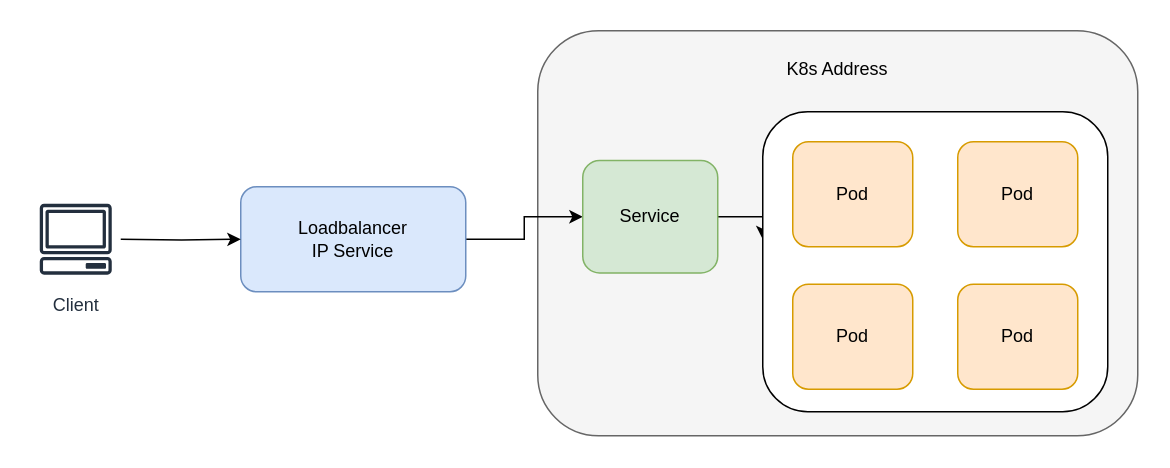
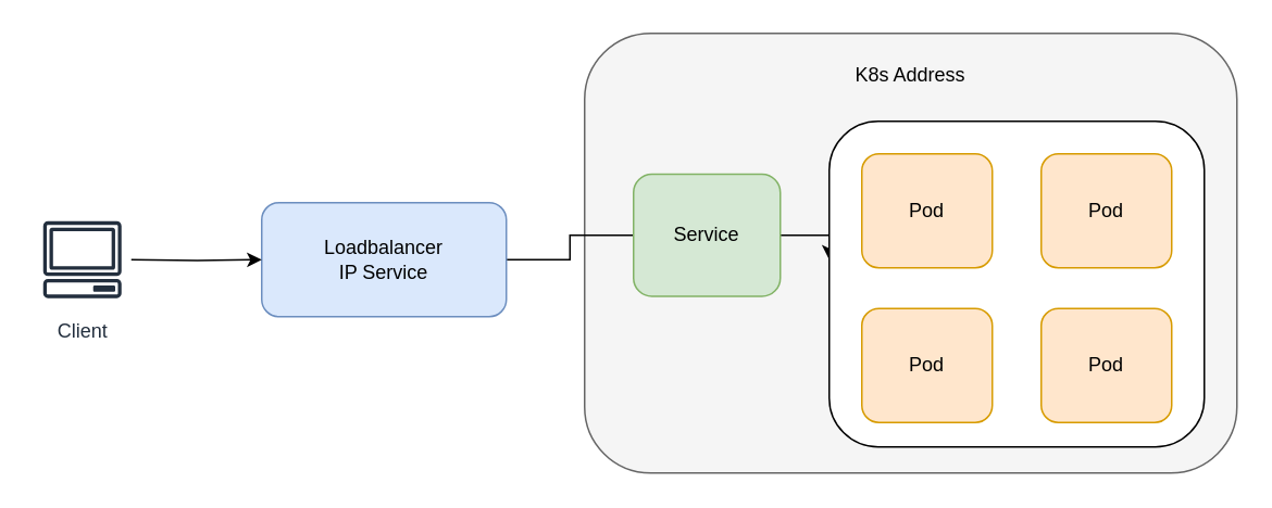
- <mxCell id="3" style="edgeStyle=orthogonalEdgeStyle;rounded=0;orthogonalLoop=1;jettySize=auto;html=1;exitX=1;exitY=0.5;exitDx=0;exitDy=0;entryX=0;entryY=0.5;entryDx=0;entryDy=0;" edge="1" parent="1" source="4" target="9"><mxGeometry relative="1" as="geometry" /></mxCell>
+ <mxCell id="3" style="edgeStyle=orthogonalEdgeStyle;rounded=0;orthogonalLoop=1;jettySize=auto;html=1;exitX=1;exitY=0.5;exitDx=0;exitDy=0;entryX=0;entryY=0.5;entryDx=0;entryDy=0;endArrow=none;" edge="1" parent="1" source="4" target="9"><mxGeometry relative="1" as="geometry" /></mxCell>
